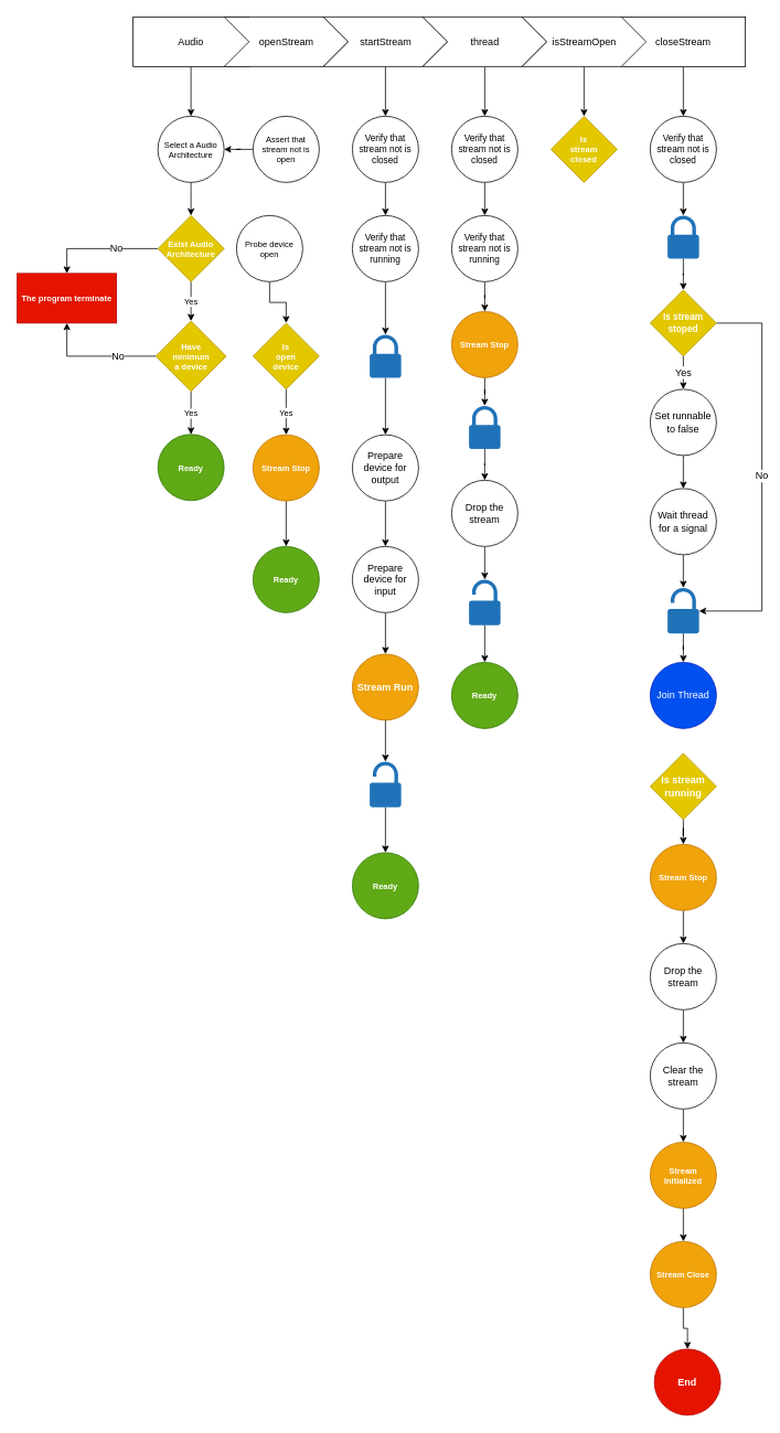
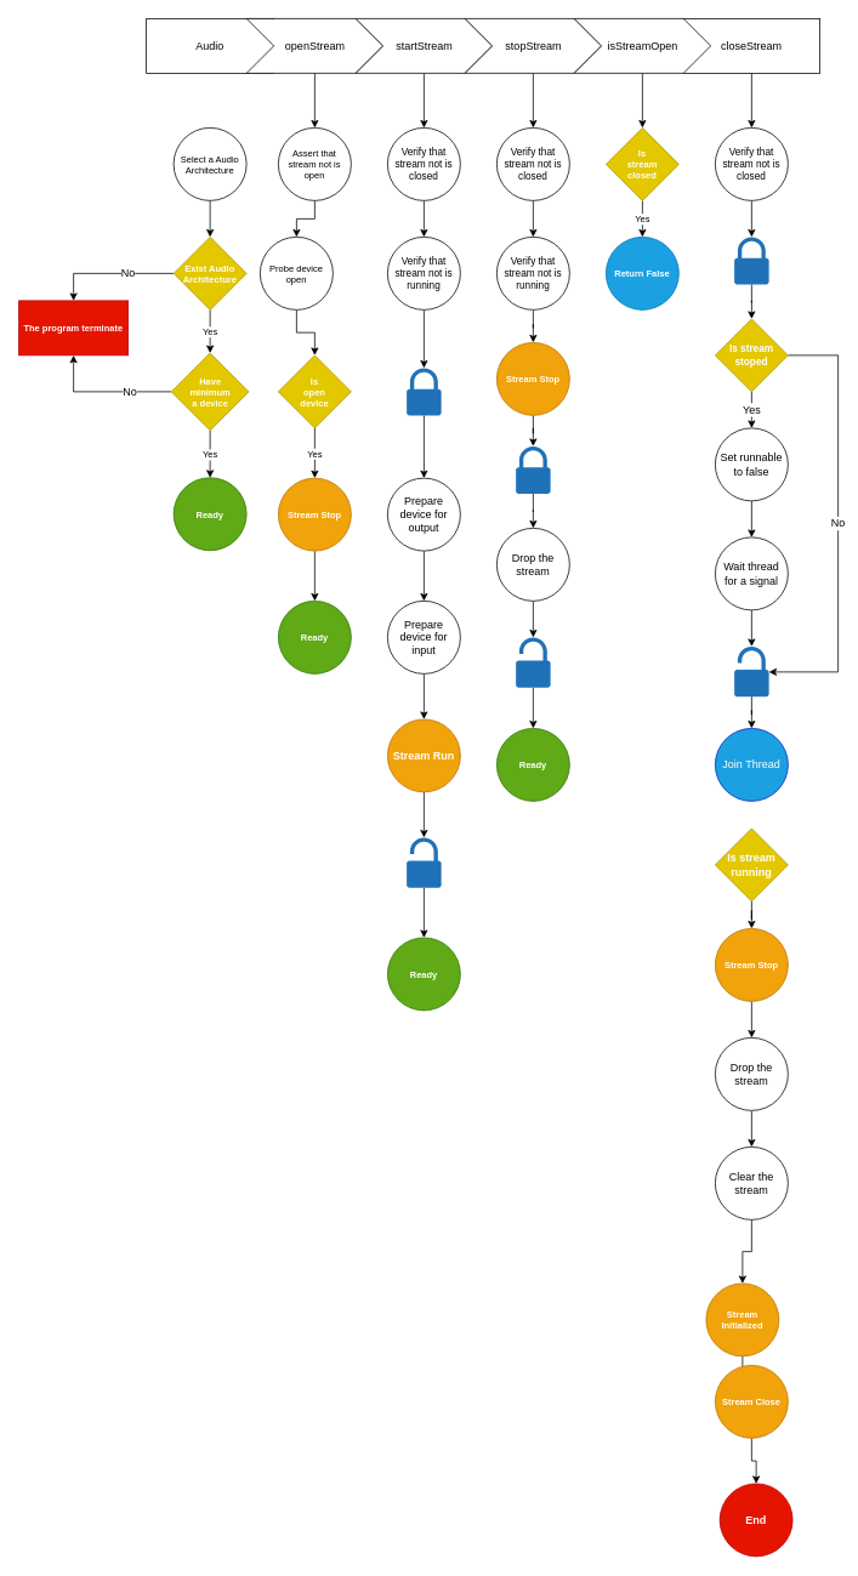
- <mxCell id="11" value="thread" style="html=1;shadow=0;dashed=0;align=center;verticalAlign=middle;shape=mxgraph.arrows2.arrow;dy=0;dx=30;notch=30;" vertex="1" parent="1"><mxGeometry x="510" y="20" width="150" height="60" as="geometry" /></mxCell>
+ <mxCell id="11" value="stopStream" style="html=1;shadow=0;dashed=0;align=center;verticalAlign=middle;shape=mxgraph.arrows2.arrow;dy=0;dx=30;notch=30;" vertex="1" parent="1"><mxGeometry x="510" y="20" width="150" height="60" as="geometry" /></mxCell>
+ <mxCell id="6" value="" style="edgeStyle=orthogonalEdgeStyle;rounded=0;orthogonalLoop=1;jettySize=auto;html=1;fontSize=10;" edge="1" parent="1" source="7" target="25"><mxGeometry relative="1" as="geometry" /></mxCell>
- <mxCell id="4" value="" style="edgeStyle=orthogonalEdgeStyle;rounded=0;orthogonalLoop=1;jettySize=auto;html=1;fontSize=10;" edge="1" parent="1" source="5" target="15"><mxGeometry relative="1" as="geometry" /></mxCell>
- <mxCell id="24" value="" style="edgeStyle=orthogonalEdgeStyle;rounded=0;orthogonalLoop=1;jettySize=auto;html=1;fontSize=10;" edge="1" parent="1" source="25" target="15"><mxGeometry relative="1" as="geometry" /></mxCell>
+ <mxCell id="24" value="" style="edgeStyle=orthogonalEdgeStyle;rounded=0;orthogonalLoop=1;jettySize=auto;html=1;fontSize=10;" edge="1" parent="1" source="25" target="27"><mxGeometry relative="1" as="geometry" /></mxCell>
+ <mxCell id="61" value="Yes" style="edgeStyle=orthogonalEdgeStyle;rounded=0;orthogonalLoop=1;jettySize=auto;html=1;fontSize=10;" edge="1" parent="1" source="62" target="63"><mxGeometry relative="1" as="geometry" /></mxCell>
+ <mxCell id="63" value="Return False" style="ellipse;whiteSpace=wrap;html=1;aspect=fixed;fontSize=10;fillColor=#1ba1e2;strokeColor=#006EAF;fontColor=#ffffff;fontStyle=1" vertex="1" parent="1"><mxGeometry x="665" y="260" width="80" height="80" as="geometry" /></mxCell>
- <mxCell id="77" value="Join Thread" style="ellipse;whiteSpace=wrap;html=1;aspect=fixed;fontSize=12;fillColor=#0050ef;strokeColor=#001DBC;fontColor=#ffffff;" vertex="1" parent="1"><mxGeometry x="785" y="800" width="80" height="80" as="geometry" /></mxCell>
+ <mxCell id="77" value="Join Thread" style="ellipse;whiteSpace=wrap;html=1;aspect=fixed;fontSize=12;fillColor=#1ba1e2;strokeColor=#001DBC;fontColor=#ffffff;" vertex="1" parent="1"><mxGeometry x="785" y="800" width="80" height="80" as="geometry" /></mxCell>
- <mxCell id="87" value="Stream Initialized" style="ellipse;whiteSpace=wrap;html=1;aspect=fixed;fontSize=10;fillColor=#f0a30a;strokeColor=#BD7000;fontColor=#ffffff;fontStyle=1" vertex="1" parent="1"><mxGeometry x="785" y="1380" width="80" height="80" as="geometry" /></mxCell>
+ <mxCell id="87" value="Stream Initialized" style="ellipse;whiteSpace=wrap;html=1;aspect=fixed;fontSize=10;fillColor=#f0a30a;strokeColor=#BD7000;fontColor=#ffffff;fontStyle=1" vertex="1" parent="1"><mxGeometry x="775" y="1410" width="80" height="80" as="geometry" /></mxCell>
